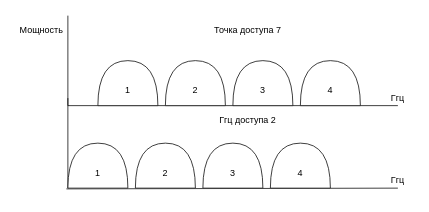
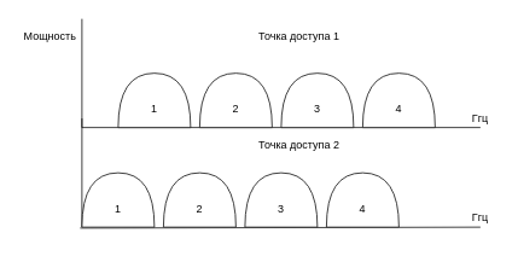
- <mxCell id="14" value="Точка доступа 7" style="text;html=1;strokeColor=none;fillColor=none;align=center;verticalAlign=middle;whiteSpace=wrap;rounded=0;" vertex="1" parent="1"><mxGeometry x="250" y="30" width="160" height="20" as="geometry" /></mxCell>
+ <mxCell id="14" value="Точка доступа 1" style="text;html=1;strokeColor=none;fillColor=none;align=center;verticalAlign=middle;whiteSpace=wrap;rounded=0;" vertex="1" parent="1"><mxGeometry x="250" y="30" width="160" height="20" as="geometry" /></mxCell>
- <mxCell id="26" value="Ггц доступа 2" style="text;html=1;strokeColor=none;fillColor=none;align=center;verticalAlign=middle;whiteSpace=wrap;rounded=0;" vertex="1" parent="1"><mxGeometry x="250" y="150" width="160" height="20" as="geometry" /></mxCell>
+ <mxCell id="26" value="Точка доступа 2" style="text;html=1;strokeColor=none;fillColor=none;align=center;verticalAlign=middle;whiteSpace=wrap;rounded=0;" vertex="1" parent="1"><mxGeometry x="250" y="150" width="160" height="20" as="geometry" /></mxCell>
